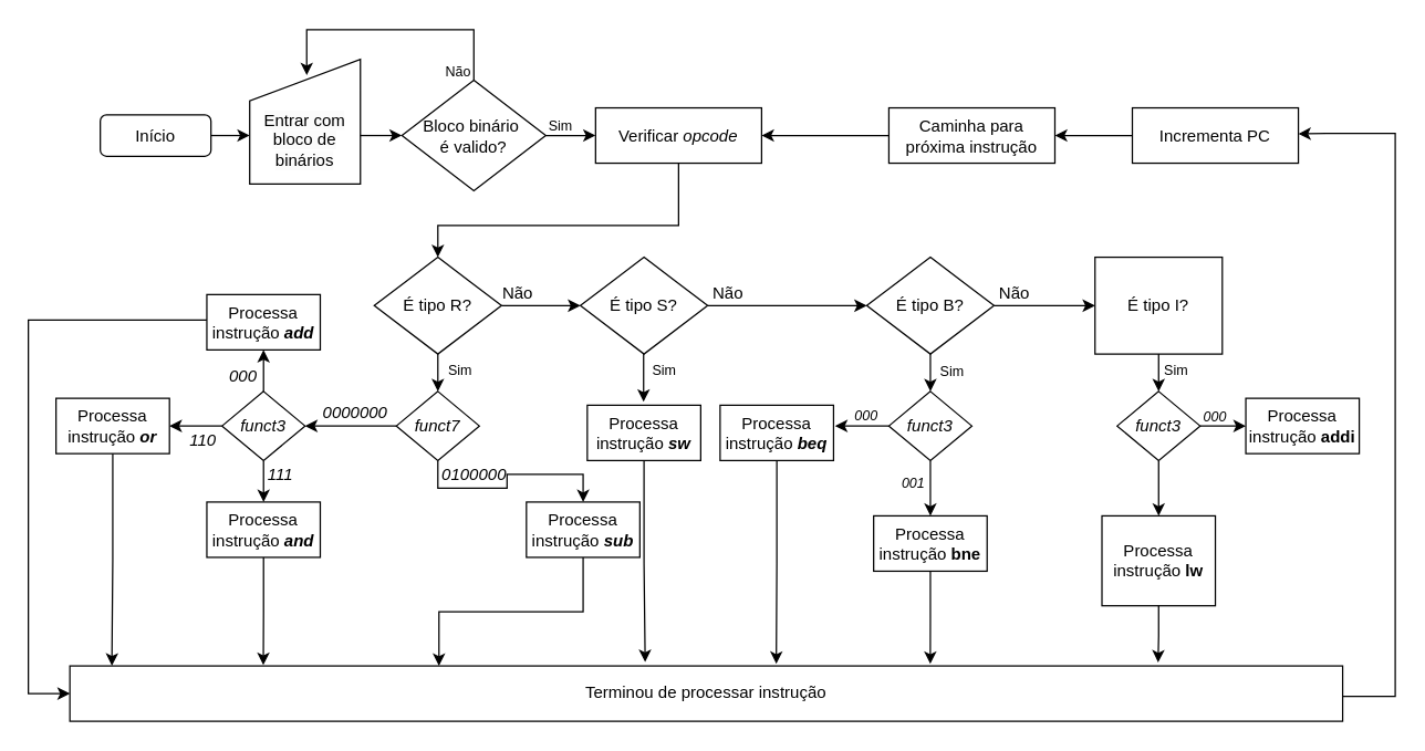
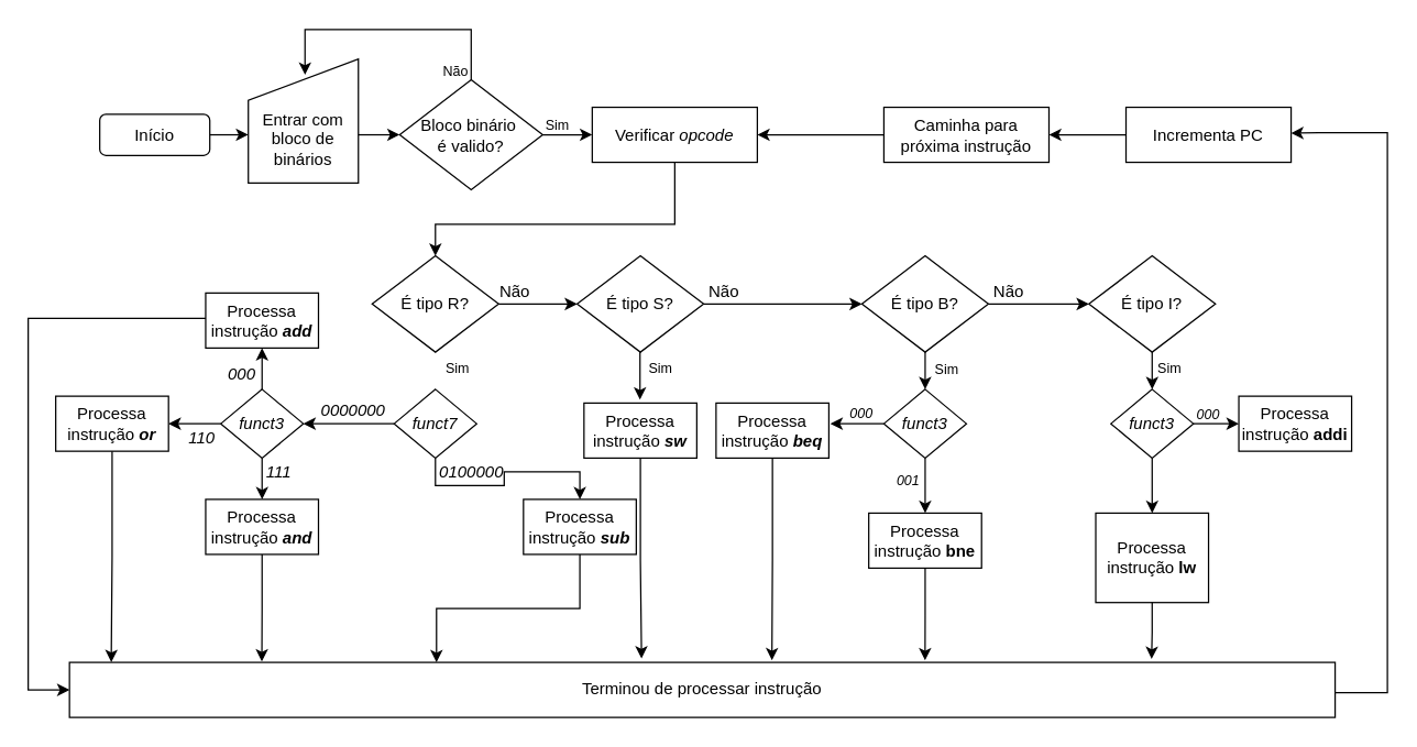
- <mxCell id="21" value="É tipo I?" style="whiteSpace=wrap;html=1;rounded=0;" vertex="1" parent="1"><mxGeometry x="791" y="185.5" width="92" height="70" as="geometry" /></mxCell>
+ <mxCell id="21" value="É tipo I?" style="rhombus;whiteSpace=wrap;html=1;" vertex="1" parent="1"><mxGeometry x="791" y="185.5" width="92" height="70" as="geometry" /></mxCell>
- <mxCell id="12" style="edgeStyle=orthogonalEdgeStyle;rounded=0;orthogonalLoop=1;jettySize=auto;html=1;exitX=0.5;exitY=1;exitDx=0;exitDy=0;entryX=0.5;entryY=0;entryDx=0;entryDy=0;" edge="1" parent="1" source="13" target="27"><mxGeometry relative="1" as="geometry" /></mxCell>
